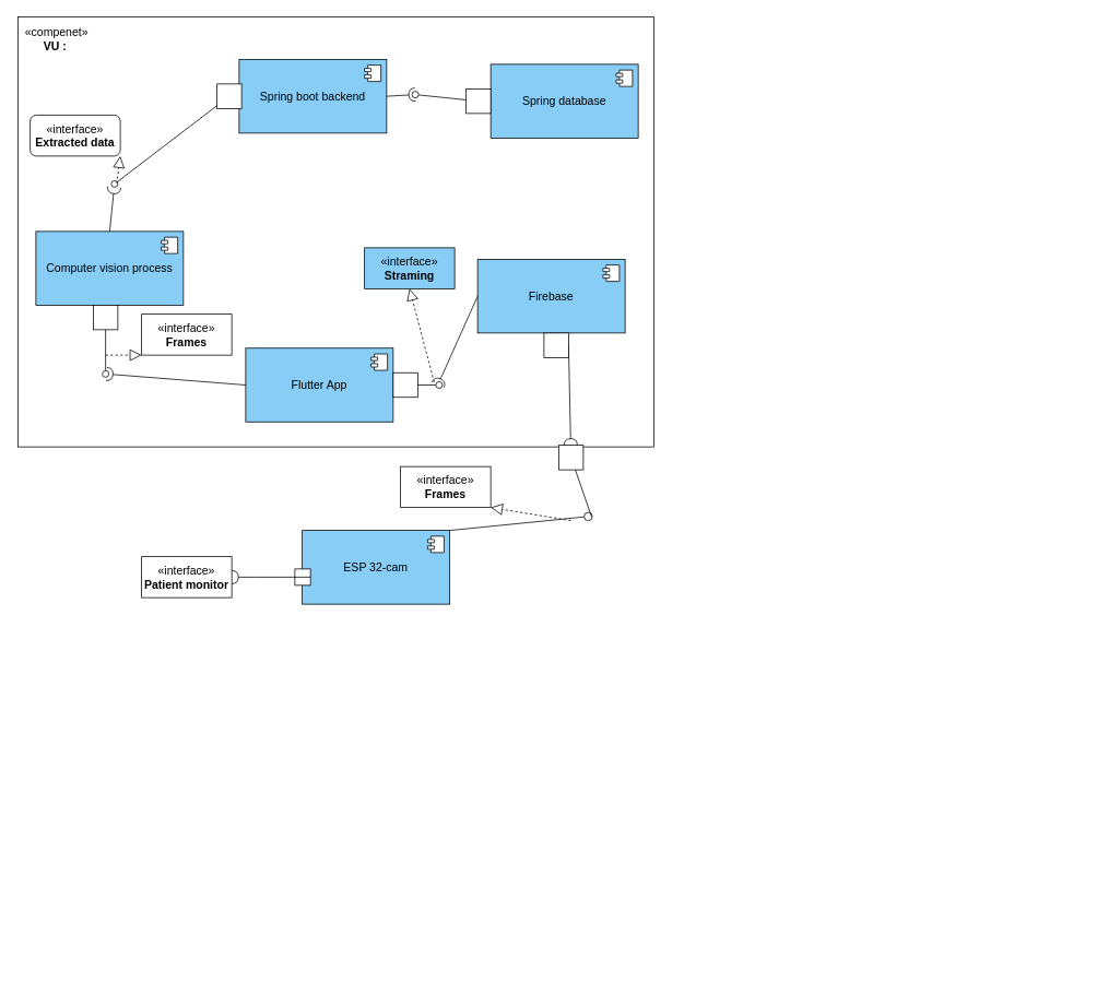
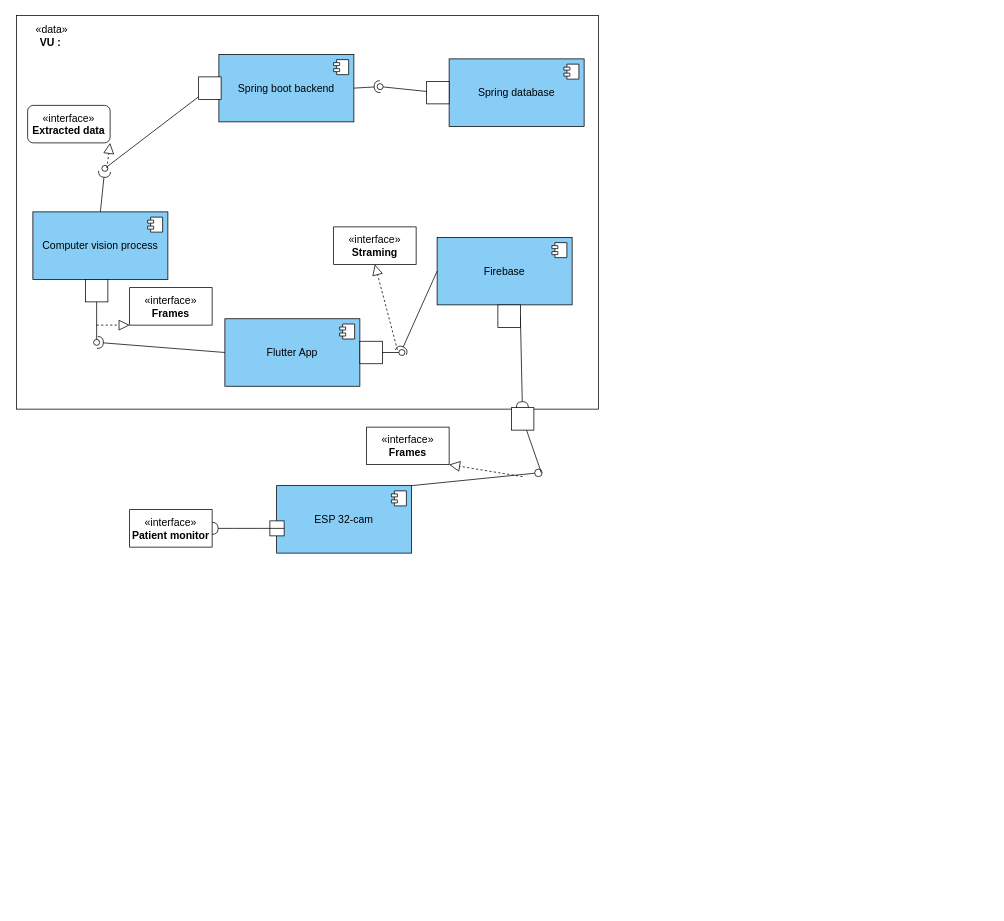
- <mxCell id="12" value="«compenet»&lt;br style=&quot;border-color: var(--border-color); font-size: 14px;&quot;&gt;&lt;b style=&quot;border-color: var(--border-color); font-size: 14px;&quot;&gt;VU :&amp;nbsp;&lt;/b&gt;" style="text;html=1;align=center;verticalAlign=middle;resizable=0;points=[];autosize=1;strokeColor=none;fillColor=none;fontSize=14;" parent="1" vertex="1"><mxGeometry x="20" y="24" width="95" height="46" as="geometry" /></mxCell>
+ <mxCell id="12" value="«data»&lt;br style=&quot;border-color: var(--border-color); font-size: 14px;&quot;&gt;&lt;b style=&quot;border-color: var(--border-color); font-size: 14px;&quot;&gt;VU :&amp;nbsp;&lt;/b&gt;" style="text;html=1;align=center;verticalAlign=middle;resizable=0;points=[];autosize=1;strokeColor=none;fillColor=none;fontSize=14;" parent="1" vertex="1"><mxGeometry x="20" y="24" width="95" height="46" as="geometry" /></mxCell>
- <mxCell id="31" value="«interface»&lt;br style=&quot;font-size: 14px;&quot;&gt;&lt;b style=&quot;font-size: 14px;&quot;&gt;Straming&lt;/b&gt;" style="html=1;whiteSpace=wrap;fontSize=14;fillColor=#88cdf6;" parent="1" vertex="1"><mxGeometry x="444" y="302" width="110" height="50" as="geometry" /></mxCell>
+ <mxCell id="31" value="«interface»&lt;br style=&quot;font-size: 14px;&quot;&gt;&lt;b style=&quot;font-size: 14px;&quot;&gt;Straming&lt;/b&gt;" style="html=1;whiteSpace=wrap;fontSize=14;" parent="1" vertex="1"><mxGeometry x="444" y="302" width="110" height="50" as="geometry" /></mxCell>
